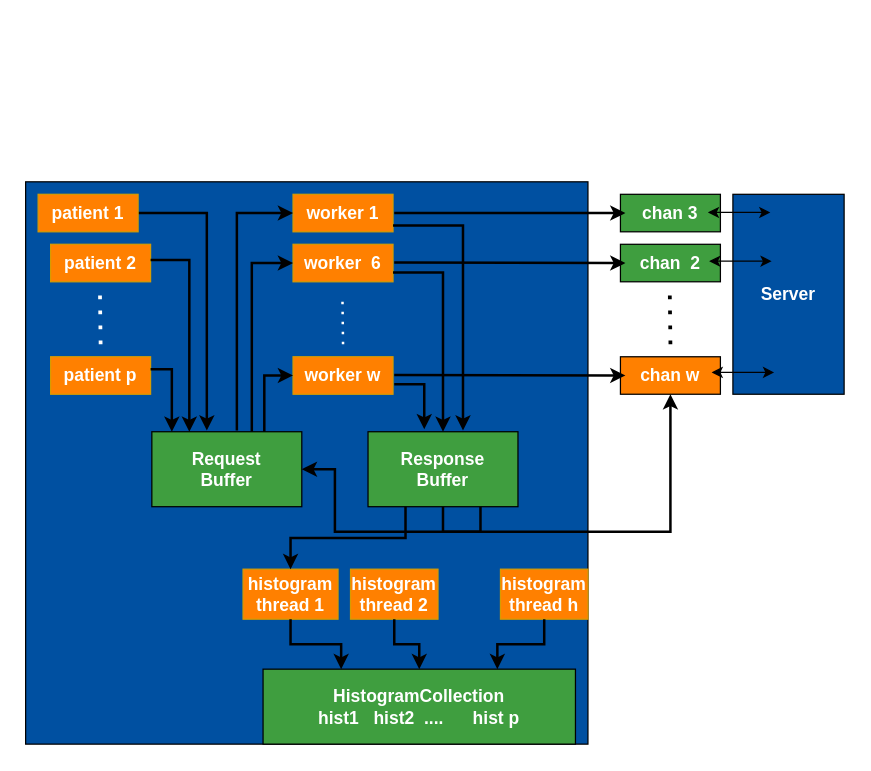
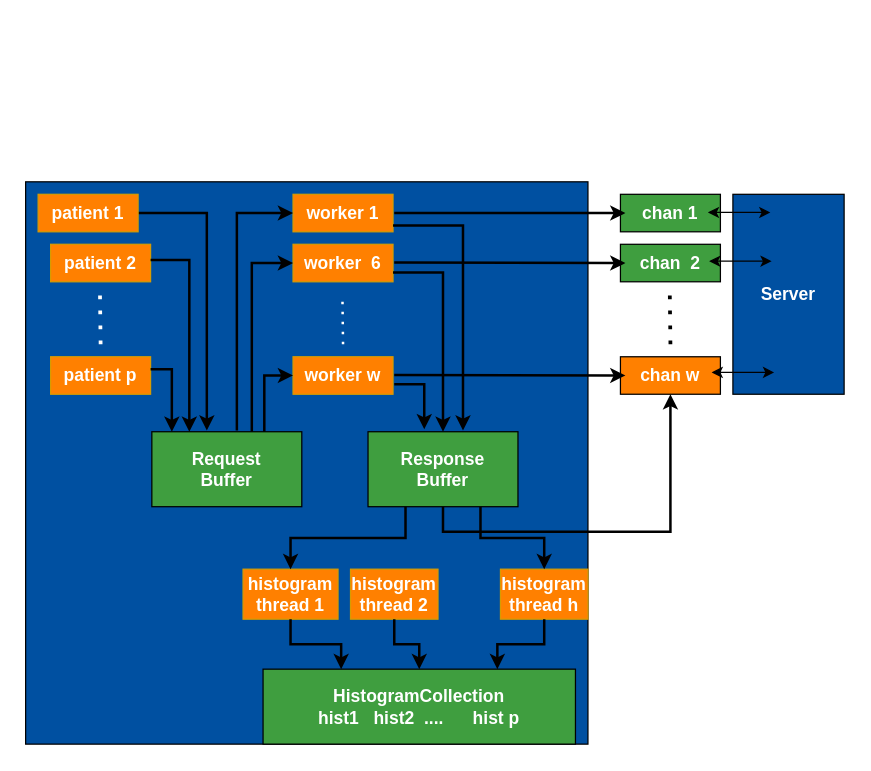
- <mxCell id="20" value="chan 3" style="rounded=0;whiteSpace=wrap;html=1;fontStyle=1;fontColor=#FFFFFF;fontSize=14;fillColor=#3F9E3F;" vertex="1" parent="2"><mxGeometry x="476" y="135" width="80" height="30" as="geometry" /></mxCell>
+ <mxCell id="20" value="chan 1" style="rounded=0;whiteSpace=wrap;html=1;fontStyle=1;fontColor=#FFFFFF;fontSize=14;fillColor=#3F9E3F;" vertex="1" parent="2"><mxGeometry x="476" y="135" width="80" height="30" as="geometry" /></mxCell>
- <mxCell id="39" style="edgeStyle=orthogonalEdgeStyle;rounded=0;orthogonalLoop=1;jettySize=auto;html=1;exitX=0.75;exitY=1;exitDx=0;exitDy=0;strokeColor=#000000;strokeWidth=2;fontSize=9;fontColor=#FFFFFF;" edge="1" parent="2" source="19" target="9"><mxGeometry relative="1" as="geometry"><mxPoint x="314" y="395" as="sourcePoint" /><mxPoint x="222" y="445" as="targetPoint" /></mxGeometry></mxCell>
+ <mxCell id="39" style="edgeStyle=orthogonalEdgeStyle;rounded=0;orthogonalLoop=1;jettySize=auto;html=1;exitX=0.75;exitY=1;exitDx=0;exitDy=0;strokeColor=#000000;strokeWidth=2;fontSize=9;fontColor=#FFFFFF;entryX=0.5;entryY=0;entryDx=0;entryDy=0;" edge="1" parent="2" source="19" target="37"><mxGeometry relative="1" as="geometry"><mxPoint x="314" y="395" as="sourcePoint" /><mxPoint x="222" y="445" as="targetPoint" /></mxGeometry></mxCell>
